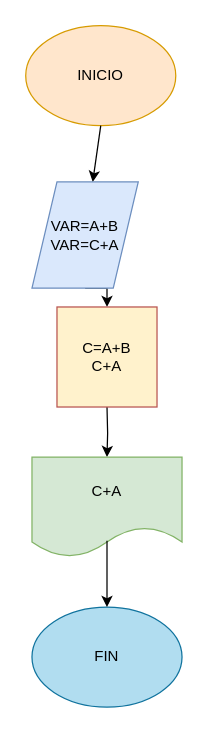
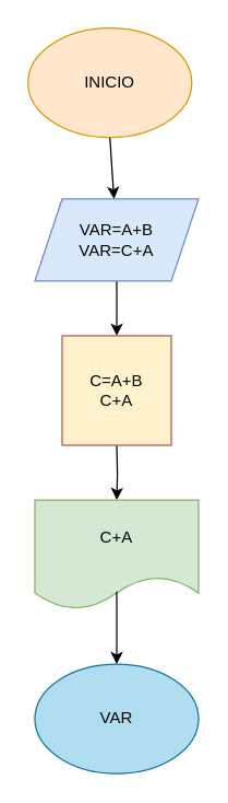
- <mxCell id="5" value="VAR=A+B&lt;br&gt;VAR=C+A" style="shape=parallelogram;perimeter=parallelogramPerimeter;whiteSpace=wrap;html=1;fixedSize=1;fillColor=#dae8fc;strokeColor=#6c8ebf;" vertex="1" parent="1"><mxGeometry x="25" y="145" width="85" height="85" as="geometry" /></mxCell>
+ <mxCell id="5" value="VAR=A+B&lt;br&gt;VAR=C+A" style="shape=parallelogram;perimeter=parallelogramPerimeter;whiteSpace=wrap;html=1;fixedSize=1;fillColor=#dae8fc;strokeColor=#6c8ebf;" vertex="1" parent="1"><mxGeometry x="25" y="145" width="120" height="60" as="geometry" /></mxCell>
- <mxCell id="9" value="FIN" style="ellipse;whiteSpace=wrap;html=1;fillColor=#b1ddf0;strokeColor=#10739e;" vertex="1" parent="1"><mxGeometry x="25" y="485" width="120" height="80" as="geometry" /></mxCell>
+ <mxCell id="9" value="VAR" style="ellipse;whiteSpace=wrap;html=1;fillColor=#b1ddf0;strokeColor=#10739e;" vertex="1" parent="1"><mxGeometry x="25" y="485" width="120" height="80" as="geometry" /></mxCell>
